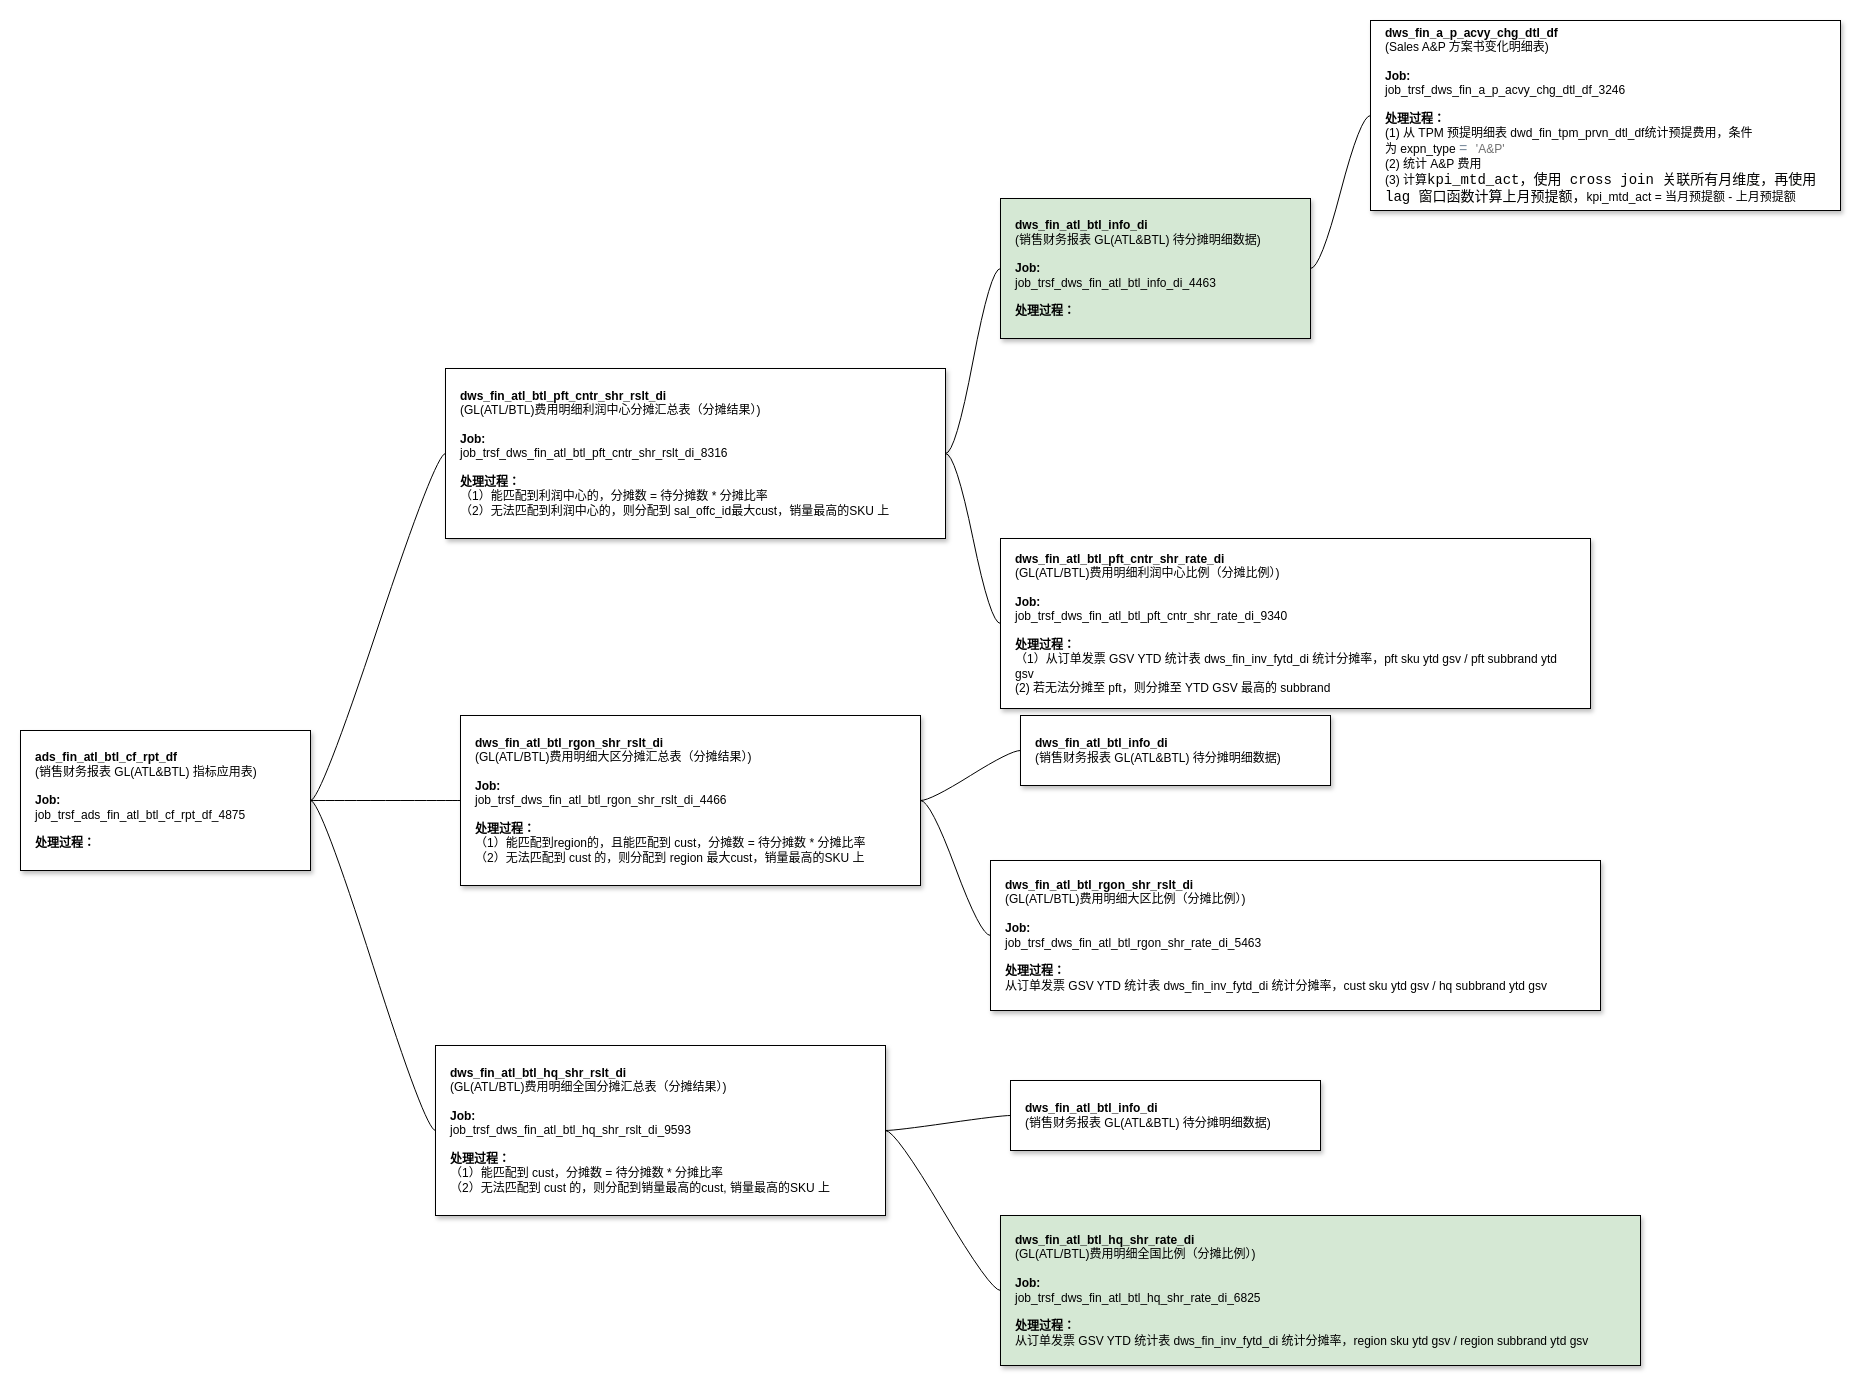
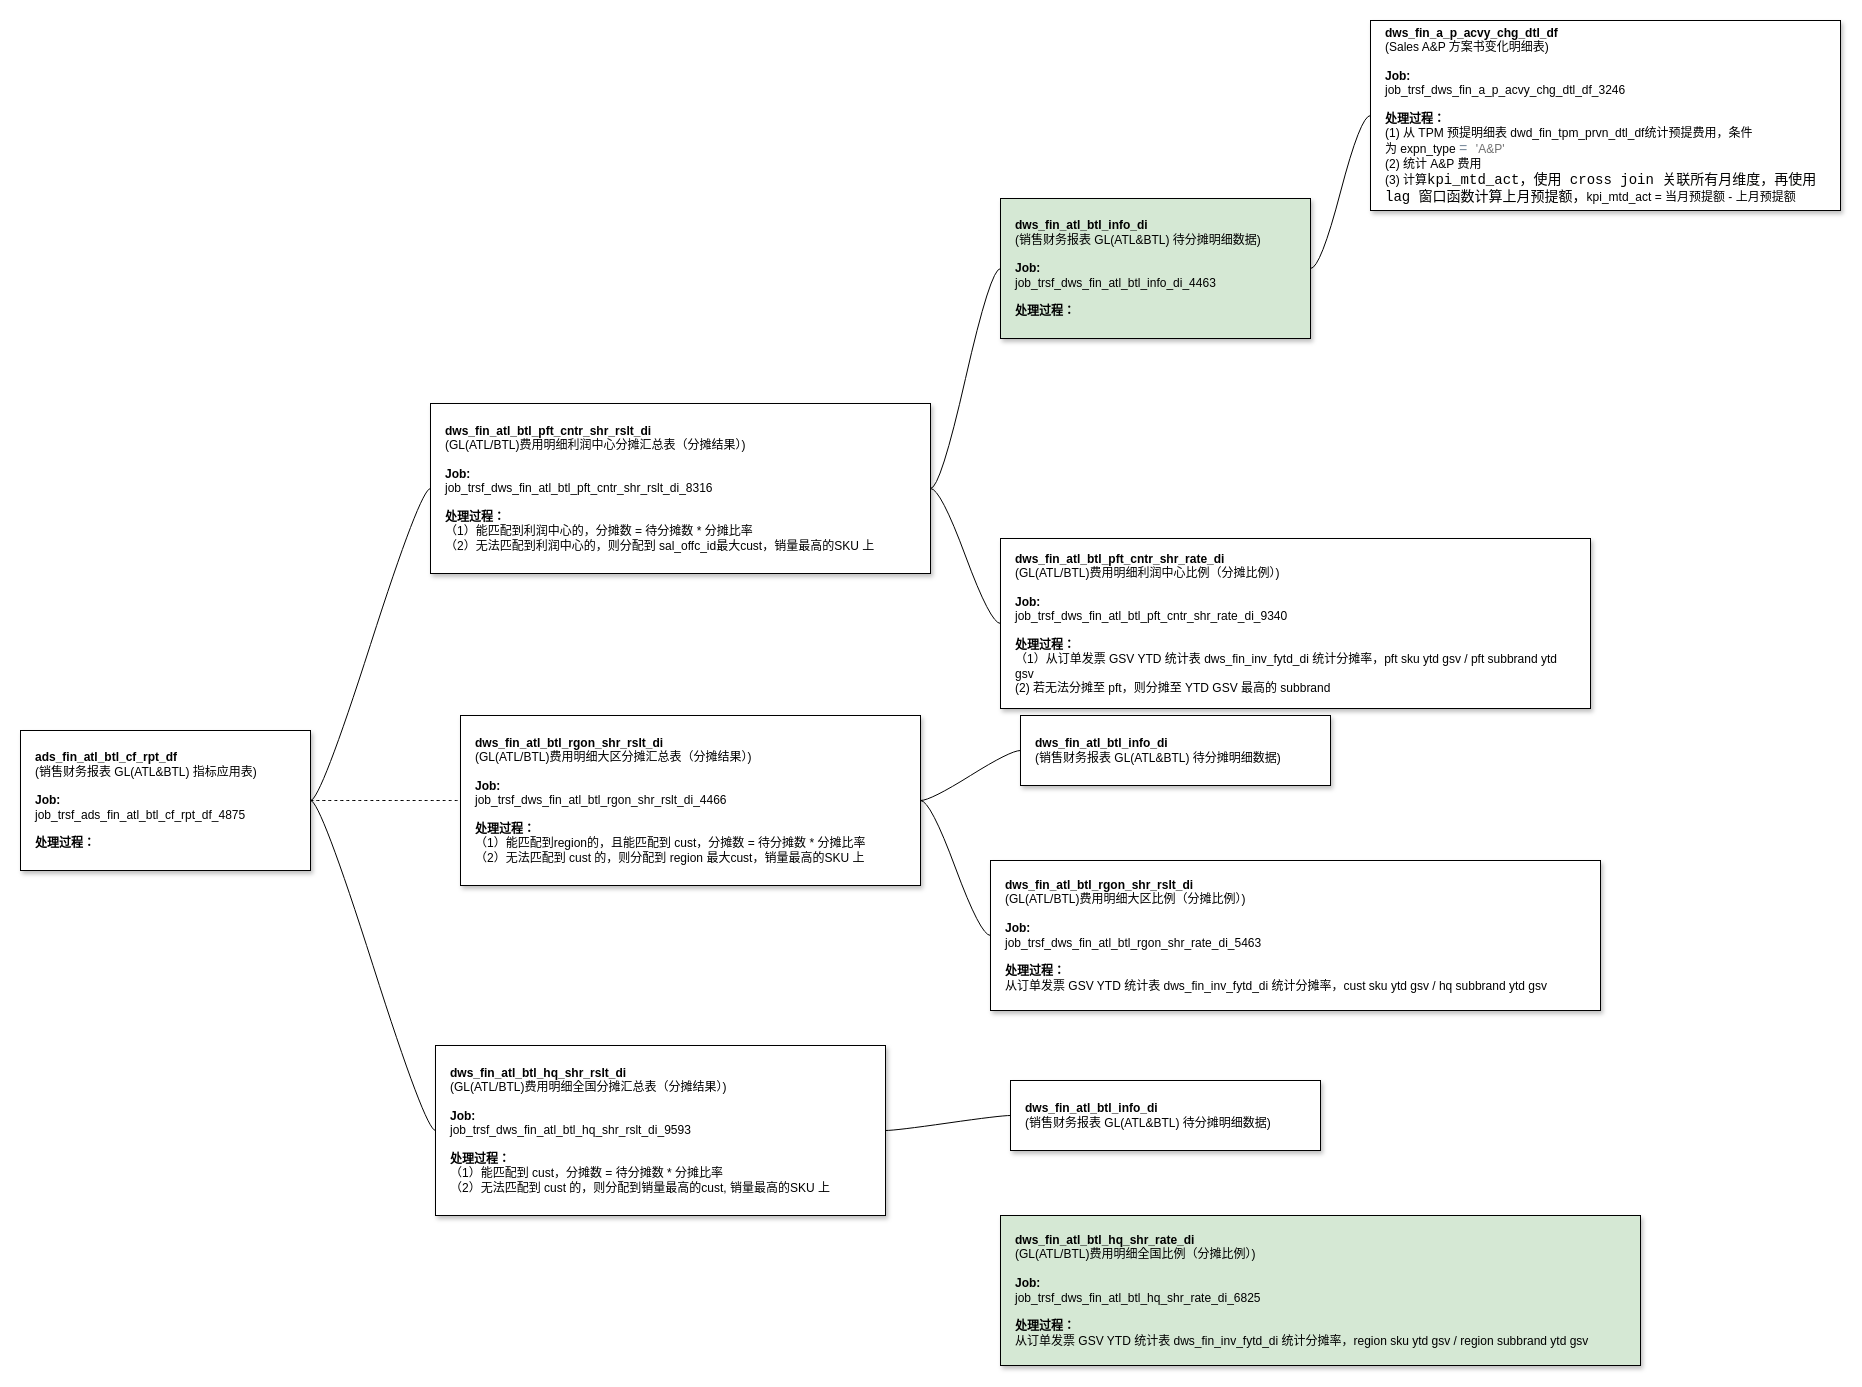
- <mxCell id="12" value="&lt;b&gt;dws_fin_atl_btl_pft_cntr_shr_rslt_di&lt;/b&gt;&lt;br&gt;(GL(ATL/BTL)费用明细利润中心分摊汇总表（分摊结果）)&lt;br&gt;&lt;br&gt;&lt;b&gt;Job:&lt;br&gt;&lt;/b&gt;job_trsf_dws_fin_atl_btl_pft_cntr_shr_rslt_di_8316&lt;br&gt;&lt;br&gt;&lt;b&gt;处理过程：&lt;/b&gt;&lt;br&gt;（1）能匹配到利润中心的，分摊数 = 待分摊数 * 分摊比率&lt;br&gt;（2）无法匹配到利润中心的，则分配到&amp;nbsp;sal_offc_id最大cust，销量最高的SKU 上" style="whiteSpace=wrap;html=1;rounded=0;arcSize=50;align=left;verticalAlign=middle;strokeWidth=1;autosize=1;spacing=15;treeFolding=1;treeMoving=1;newEdgeStyle={&quot;edgeStyle&quot;:&quot;entityRelationEdgeStyle&quot;,&quot;startArrow&quot;:&quot;none&quot;,&quot;endArrow&quot;:&quot;none&quot;,&quot;segment&quot;:10,&quot;curved&quot;:1,&quot;sourcePerimeterSpacing&quot;:0,&quot;targetPerimeterSpacing&quot;:0};shadow=1;" vertex="1" parent="1"><mxGeometry x="445" y="368" width="500" height="170" as="geometry" /></mxCell>
+ <mxCell id="12" value="&lt;b&gt;dws_fin_atl_btl_pft_cntr_shr_rslt_di&lt;/b&gt;&lt;br&gt;(GL(ATL/BTL)费用明细利润中心分摊汇总表（分摊结果）)&lt;br&gt;&lt;br&gt;&lt;b&gt;Job:&lt;br&gt;&lt;/b&gt;job_trsf_dws_fin_atl_btl_pft_cntr_shr_rslt_di_8316&lt;br&gt;&lt;br&gt;&lt;b&gt;处理过程：&lt;/b&gt;&lt;br&gt;（1）能匹配到利润中心的，分摊数 = 待分摊数 * 分摊比率&lt;br&gt;（2）无法匹配到利润中心的，则分配到&amp;nbsp;sal_offc_id最大cust，销量最高的SKU 上" style="whiteSpace=wrap;html=1;rounded=0;arcSize=50;align=left;verticalAlign=middle;strokeWidth=1;autosize=1;spacing=15;treeFolding=1;treeMoving=1;newEdgeStyle={&quot;edgeStyle&quot;:&quot;entityRelationEdgeStyle&quot;,&quot;startArrow&quot;:&quot;none&quot;,&quot;endArrow&quot;:&quot;none&quot;,&quot;segment&quot;:10,&quot;curved&quot;:1,&quot;sourcePerimeterSpacing&quot;:0,&quot;targetPerimeterSpacing&quot;:0};shadow=1;" vertex="1" parent="1"><mxGeometry x="430" y="403" width="500" height="170" as="geometry" /></mxCell>
- <mxCell id="6" value="" style="edgeStyle=entityRelationEdgeStyle;rounded=0;orthogonalLoop=1;jettySize=auto;html=1;startArrow=none;endArrow=none;segment=10;curved=1;sourcePerimeterSpacing=0;targetPerimeterSpacing=0;" edge="1" parent="1" source="8" target="15"><mxGeometry relative="1" as="geometry" /></mxCell>
+ <mxCell id="6" value="" style="edgeStyle=entityRelationEdgeStyle;rounded=0;orthogonalLoop=1;jettySize=auto;html=1;startArrow=none;endArrow=none;segment=10;curved=1;sourcePerimeterSpacing=0;targetPerimeterSpacing=0;dashed=1;" edge="1" parent="1" source="8" target="15"><mxGeometry relative="1" as="geometry" /></mxCell>
- <mxCell id="19" value="" style="edgeStyle=entityRelationEdgeStyle;rounded=0;orthogonalLoop=1;jettySize=auto;html=1;startArrow=none;endArrow=none;segment=10;curved=1;sourcePerimeterSpacing=0;targetPerimeterSpacing=0;" edge="1" parent="1" source="20" target="22"><mxGeometry relative="1" as="geometry" /></mxCell>
